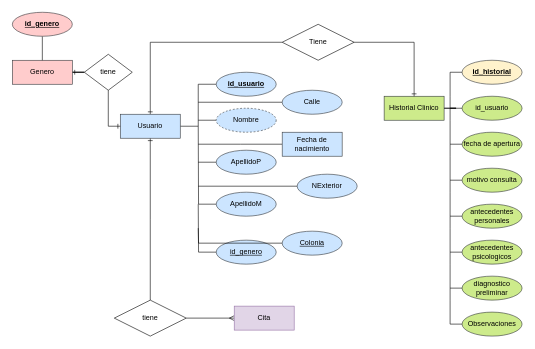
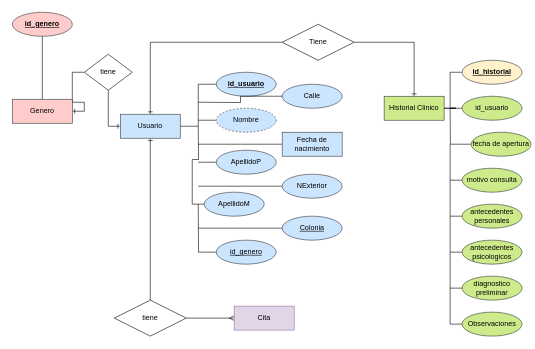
- <mxCell id="18" value="Genero" style="whiteSpace=wrap;html=1;align=center;fillColor=#ffcccc;strokeColor=#36393d;" parent="1" vertex="1"><mxGeometry x="20" y="100" width="100" height="40" as="geometry" /></mxCell>
+ <mxCell id="18" value="Genero" style="whiteSpace=wrap;html=1;align=center;fillColor=#ffcccc;strokeColor=#36393d;" parent="1" vertex="1"><mxGeometry x="20" y="165" width="100" height="40" as="geometry" /></mxCell>
- <mxCell id="24" value="Calle" style="ellipse;whiteSpace=wrap;html=1;align=center;fillColor=#cce5ff;strokeColor=#36393d;" vertex="1" parent="1"><mxGeometry x="470" y="150" width="100" height="40" as="geometry" /></mxCell>
+ <mxCell id="24" value="Calle" style="ellipse;whiteSpace=wrap;html=1;align=center;fillColor=#cce5ff;strokeColor=#36393d;" vertex="1" parent="1"><mxGeometry x="470" y="140" width="100" height="40" as="geometry" /></mxCell>
- <mxCell id="44" value="fecha de apertura" style="ellipse;whiteSpace=wrap;html=1;align=center;fillColor=#cdeb8b;strokeColor=#36393d;" vertex="1" parent="1"><mxGeometry x="770" y="220" width="100" height="40" as="geometry" /></mxCell>
+ <mxCell id="44" value="fecha de apertura" style="ellipse;whiteSpace=wrap;html=1;align=center;fillColor=#cdeb8b;strokeColor=#36393d;" vertex="1" parent="1"><mxGeometry x="785" y="220" width="100" height="40" as="geometry" /></mxCell>
- <mxCell id="26" value="NExterior" style="ellipse;whiteSpace=wrap;html=1;align=center;fillColor=#cce5ff;strokeColor=#36393d;" vertex="1" parent="1"><mxGeometry x="495" y="290" width="100" height="40" as="geometry" /></mxCell>
+ <mxCell id="26" value="NExterior" style="ellipse;whiteSpace=wrap;html=1;align=center;fillColor=#cce5ff;strokeColor=#36393d;" vertex="1" parent="1"><mxGeometry x="470" y="290" width="100" height="40" as="geometry" /></mxCell>
- <mxCell id="11" value="ApellidoM" style="ellipse;whiteSpace=wrap;html=1;align=center;fillColor=#cce5ff;strokeColor=#36393d;" parent="1" vertex="1"><mxGeometry x="360" y="320" width="100" height="40" as="geometry" /></mxCell>
+ <mxCell id="11" value="ApellidoM" style="ellipse;whiteSpace=wrap;html=1;align=center;fillColor=#cce5ff;strokeColor=#36393d;" parent="1" vertex="1"><mxGeometry x="340" y="320" width="100" height="40" as="geometry" /></mxCell>
- <mxCell id="28" value="Colonia" style="ellipse;whiteSpace=wrap;html=1;align=center;fontStyle=4;fillColor=#cce5ff;strokeColor=#36393d;" vertex="1" parent="1"><mxGeometry x="470" y="385" width="100" height="40" as="geometry" /></mxCell>
+ <mxCell id="28" value="Colonia" style="ellipse;whiteSpace=wrap;html=1;align=center;fontStyle=4;fillColor=#cce5ff;strokeColor=#36393d;" vertex="1" parent="1"><mxGeometry x="470" y="360" width="100" height="40" as="geometry" /></mxCell>
